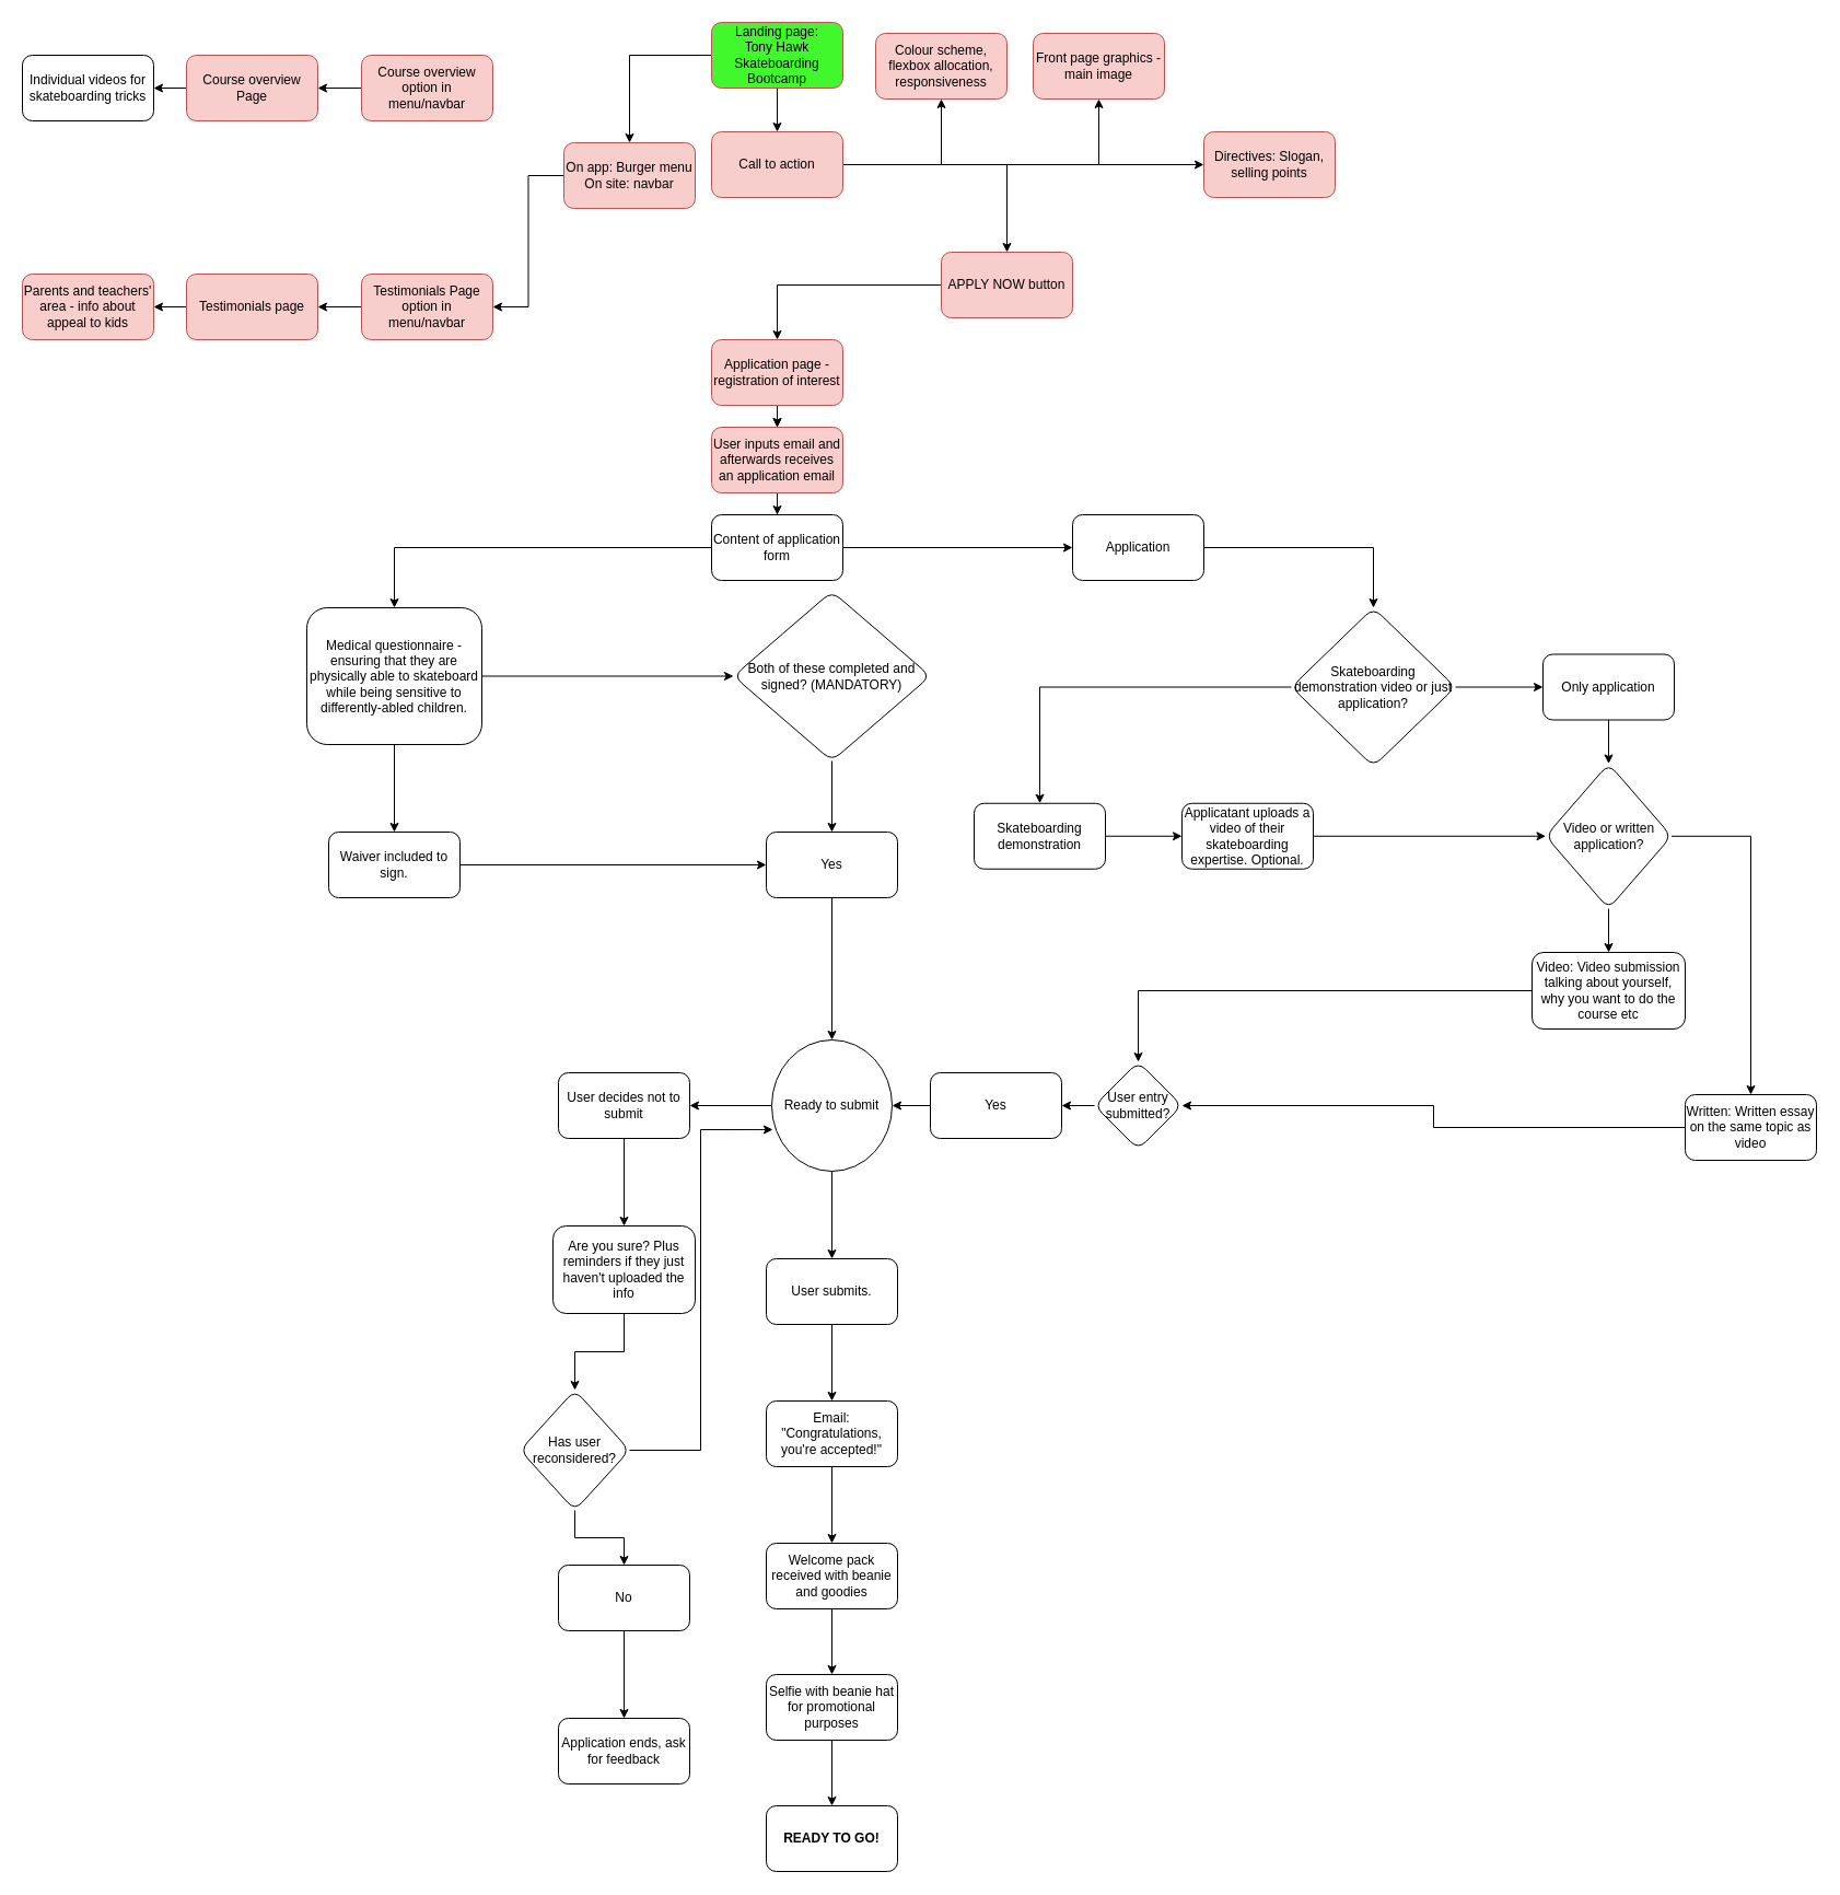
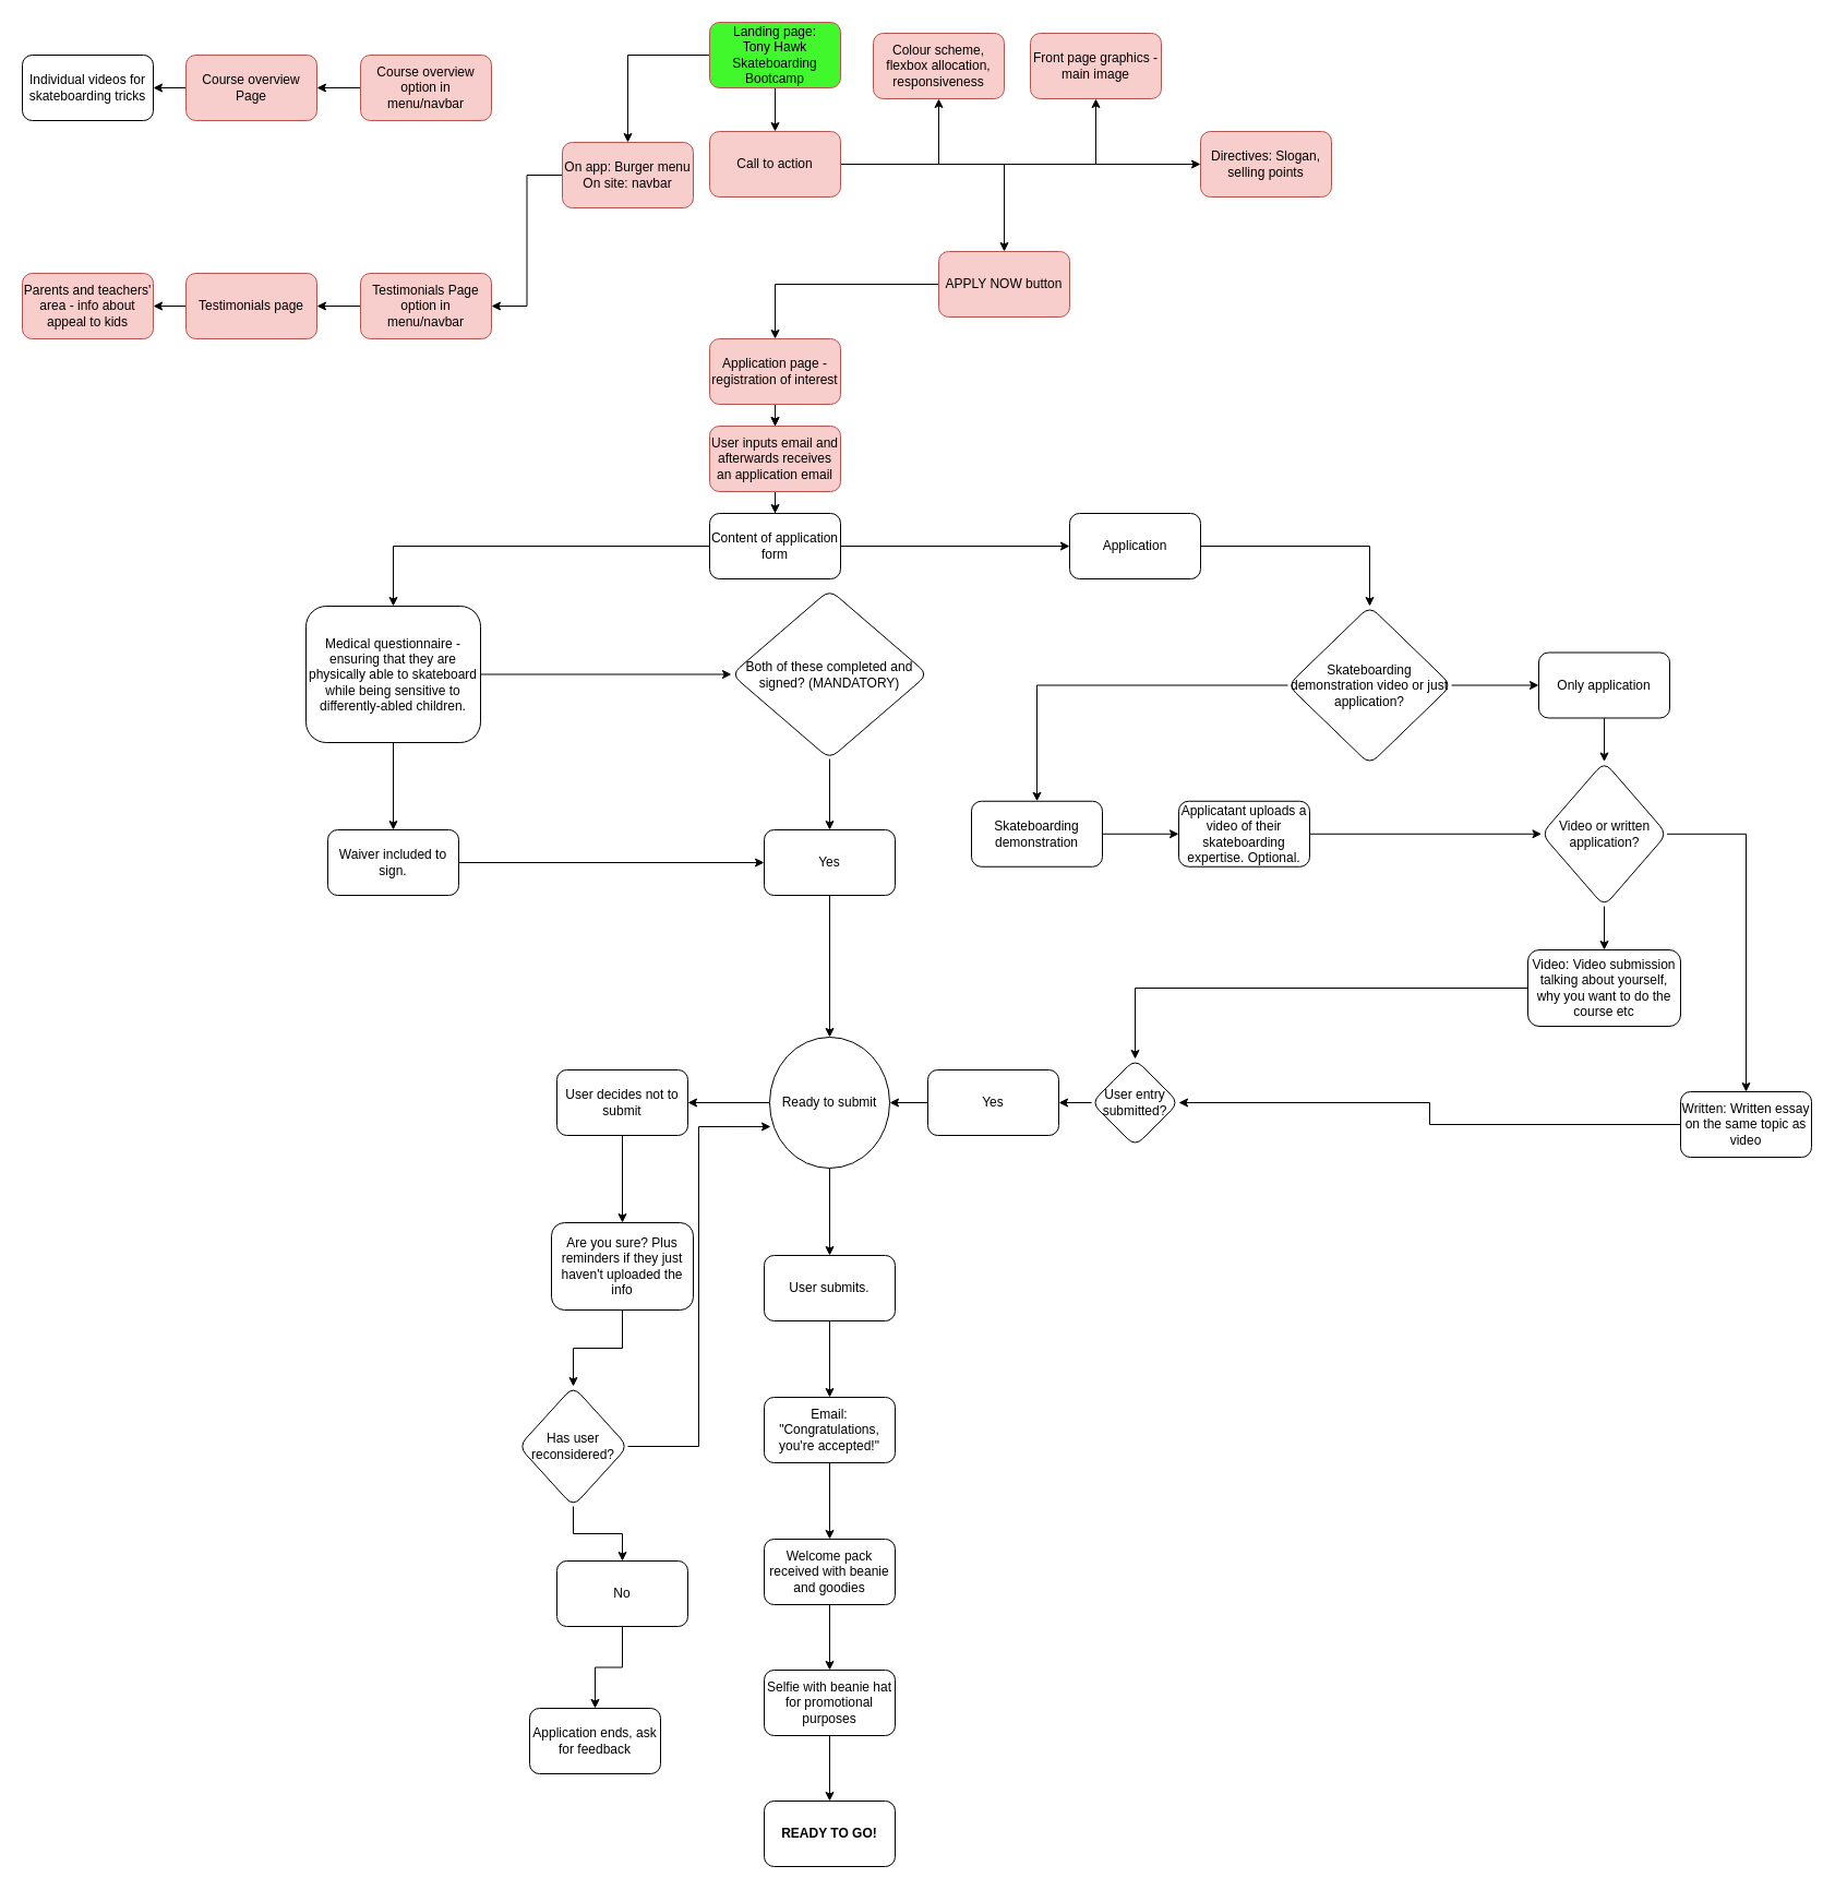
- <mxCell id="76" value="Application ends, ask for feedback" style="whiteSpace=wrap;html=1;rounded=1;" parent="1" vertex="1"><mxGeometry x="510" y="1570" width="120" height="60" as="geometry" /></mxCell>
+ <mxCell id="76" value="Application ends, ask for feedback" style="whiteSpace=wrap;html=1;rounded=1;" parent="1" vertex="1"><mxGeometry x="485" y="1565" width="120" height="60" as="geometry" /></mxCell>
